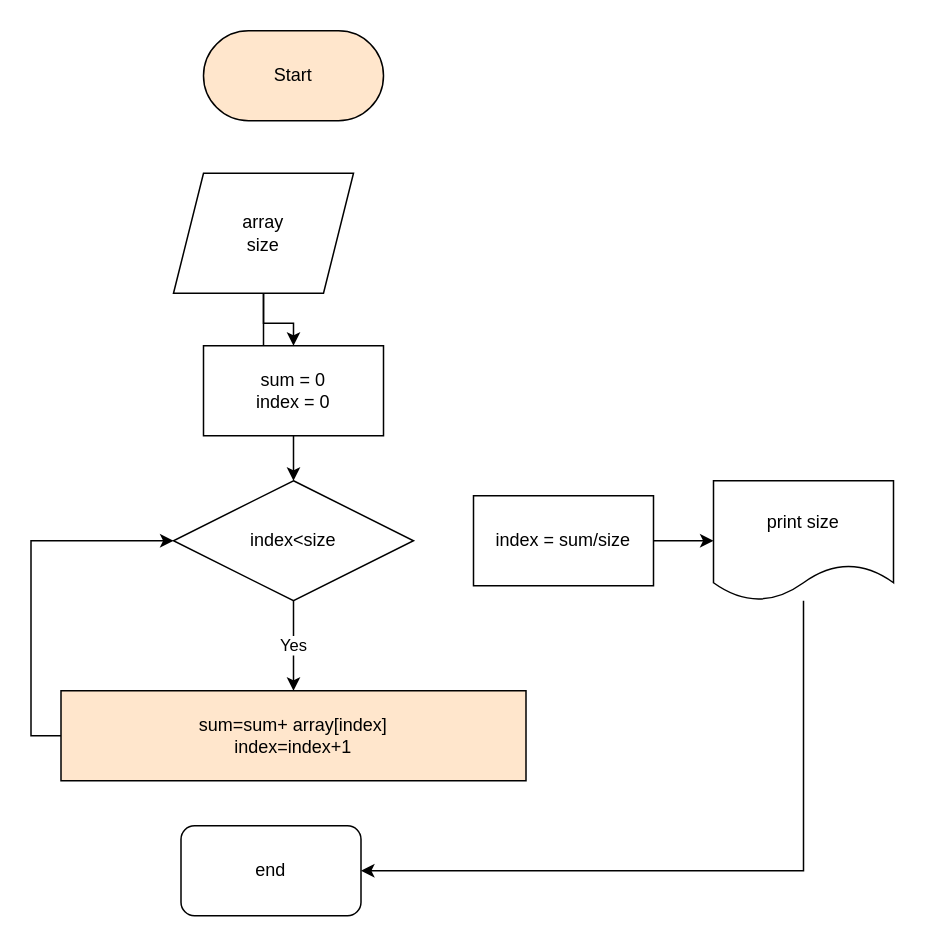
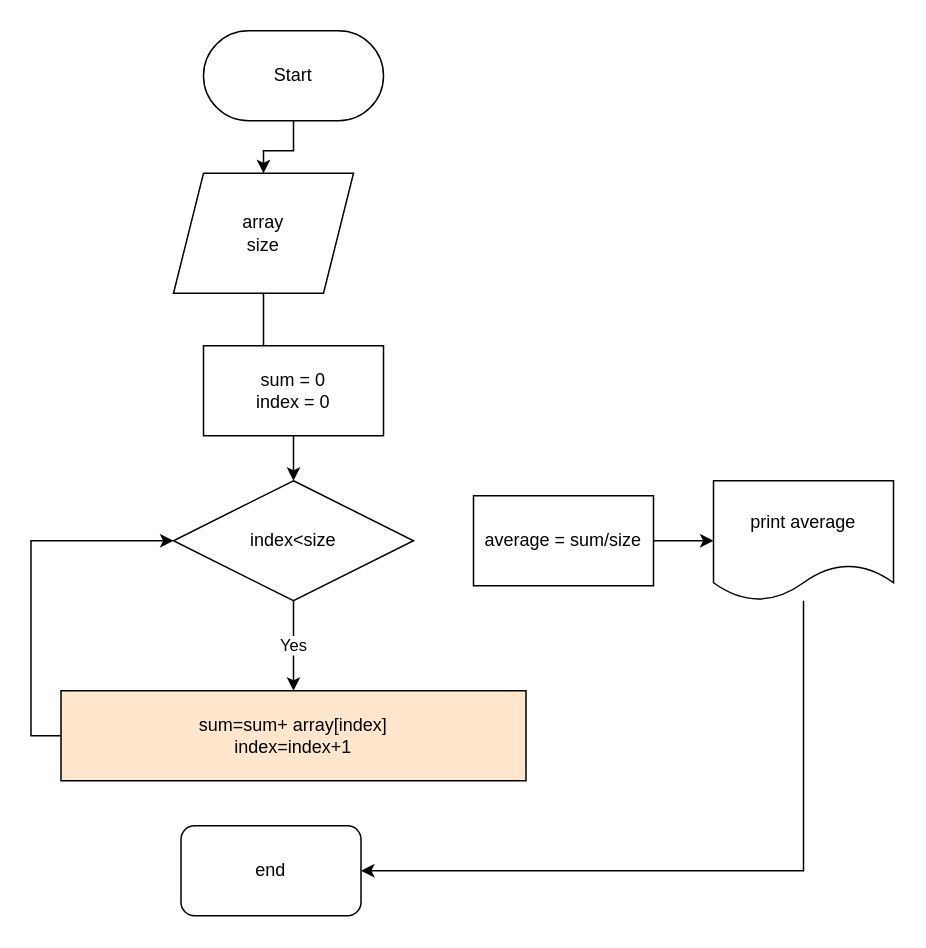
- <mxCell id="3" value="Start" style="rounded=1;whiteSpace=wrap;html=1;arcSize=50;fillColor=#ffe6cc;" parent="1" vertex="1"><mxGeometry x="135" y="20" width="120" height="60" as="geometry" /></mxCell>
+ <mxCell id="3" value="Start" style="rounded=1;whiteSpace=wrap;html=1;arcSize=50;" parent="1" vertex="1"><mxGeometry x="135" y="20" width="120" height="60" as="geometry" /></mxCell>
+ <mxCell id="2" value="" style="edgeStyle=orthogonalEdgeStyle;rounded=0;orthogonalLoop=1;jettySize=auto;html=1;" parent="1" source="3" target="6" edge="1"><mxGeometry relative="1" as="geometry" /></mxCell>
- <mxCell id="5" value="" style="edgeStyle=orthogonalEdgeStyle;rounded=0;orthogonalLoop=1;jettySize=auto;html=1;" edge="1" parent="1" source="6" target="11"><mxGeometry relative="1" as="geometry" /></mxCell>
- <mxCell id="15" value="print size" style="shape=document;whiteSpace=wrap;html=1;boundedLbl=1;" vertex="1" parent="1"><mxGeometry x="475" y="320" width="120" height="80" as="geometry" /></mxCell>
+ <mxCell id="15" value="print average" style="shape=document;whiteSpace=wrap;html=1;boundedLbl=1;" vertex="1" parent="1"><mxGeometry x="475" y="320" width="120" height="80" as="geometry" /></mxCell>
- <mxCell id="17" value="index = sum/size" style="whiteSpace=wrap;html=1;" vertex="1" parent="1"><mxGeometry x="315" y="330" width="120" height="60" as="geometry" /></mxCell>
+ <mxCell id="17" value="average = sum/size" style="whiteSpace=wrap;html=1;" vertex="1" parent="1"><mxGeometry x="315" y="330" width="120" height="60" as="geometry" /></mxCell>
